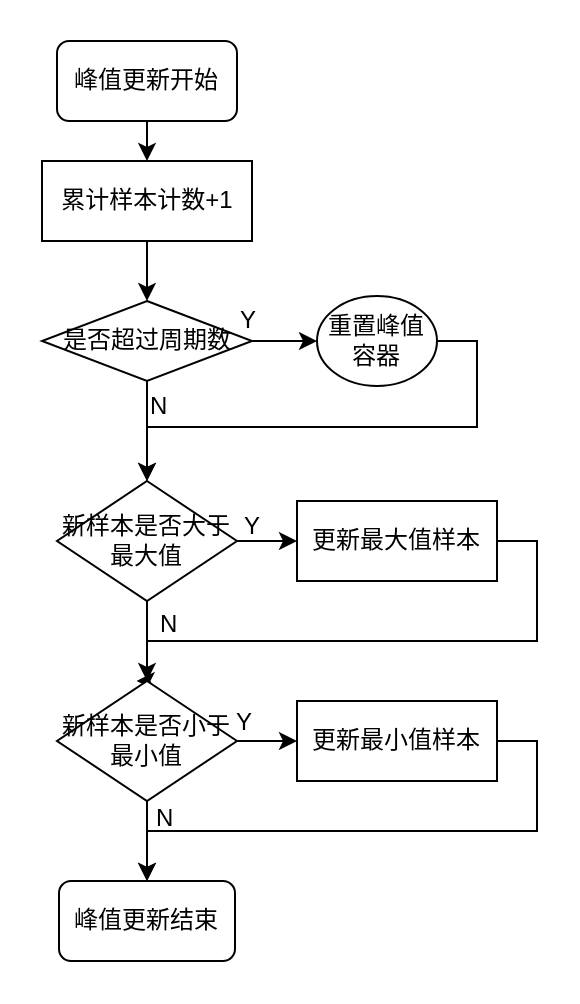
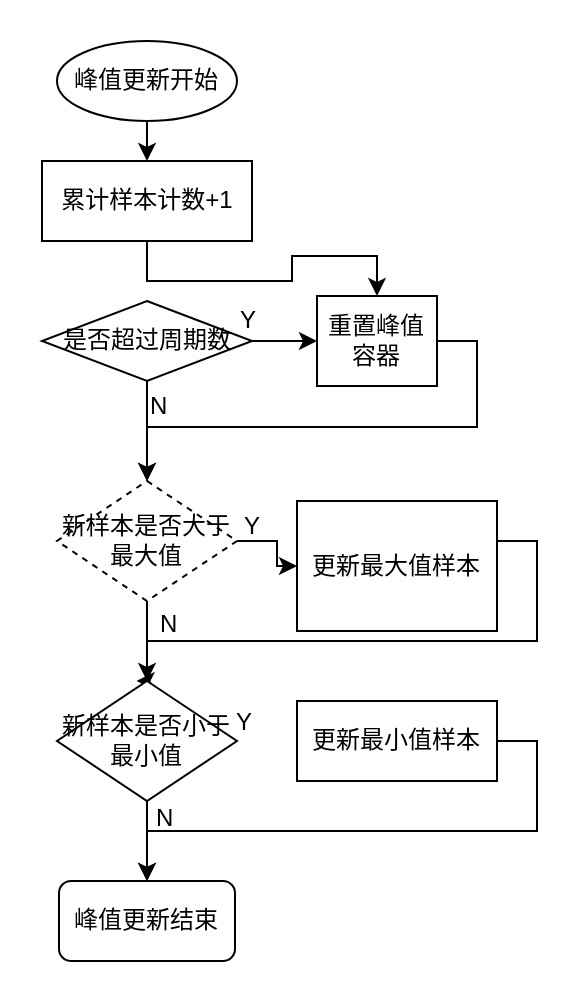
- <mxCell id="3" value="峰值更新开始" style="rounded=1;whiteSpace=wrap;html=1;" parent="1" vertex="1"><mxGeometry x="28" y="20" width="90" height="40" as="geometry" /></mxCell>
+ <mxCell id="3" value="峰值更新开始" style="ellipse;whiteSpace=wrap;html=1;" parent="1" vertex="1"><mxGeometry x="28" y="20" width="90" height="40" as="geometry" /></mxCell>
- <mxCell id="4" style="edgeStyle=orthogonalEdgeStyle;rounded=0;orthogonalLoop=1;jettySize=auto;html=1;exitX=0.5;exitY=1;exitDx=0;exitDy=0;entryX=0.5;entryY=0;entryDx=0;entryDy=0;" parent="1" source="5" target="8" edge="1"><mxGeometry relative="1" as="geometry" /></mxCell>
+ <mxCell id="4" style="edgeStyle=orthogonalEdgeStyle;rounded=0;orthogonalLoop=1;jettySize=auto;html=1;exitX=0.5;exitY=1;exitDx=0;exitDy=0;" parent="1" source="5" target="10" edge="1"><mxGeometry relative="1" as="geometry" /></mxCell>
- <mxCell id="10" value="重置峰值容器" style="ellipse;whiteSpace=wrap;html=1;" parent="1" vertex="1"><mxGeometry x="158" y="147.5" width="60" height="45" as="geometry" /></mxCell>
+ <mxCell id="10" value="重置峰值容器" style="rounded=0;whiteSpace=wrap;html=1;" parent="1" vertex="1"><mxGeometry x="158" y="147.5" width="60" height="45" as="geometry" /></mxCell>
- <mxCell id="14" value="新样本是否大于最大值" style="rhombus;whiteSpace=wrap;html=1;" parent="1" vertex="1"><mxGeometry x="28" y="240" width="90" height="60" as="geometry" /></mxCell>
+ <mxCell id="14" value="新样本是否大于最大值" style="rhombus;whiteSpace=wrap;html=1;dashed=1;" parent="1" vertex="1"><mxGeometry x="28" y="240" width="90" height="60" as="geometry" /></mxCell>
- <mxCell id="17" value="更新最大值样本" style="rounded=0;whiteSpace=wrap;html=1;" parent="1" vertex="1"><mxGeometry x="148" y="250" width="100" height="40" as="geometry" /></mxCell>
+ <mxCell id="17" value="更新最大值样本" style="rounded=0;whiteSpace=wrap;html=1;" parent="1" vertex="1"><mxGeometry x="148" y="250" width="100" height="65" as="geometry" /></mxCell>
- <mxCell id="18" value="" style="edgeStyle=orthogonalEdgeStyle;rounded=0;orthogonalLoop=1;jettySize=auto;html=1;" parent="1" source="20" target="22" edge="1"><mxGeometry relative="1" as="geometry" /></mxCell>
